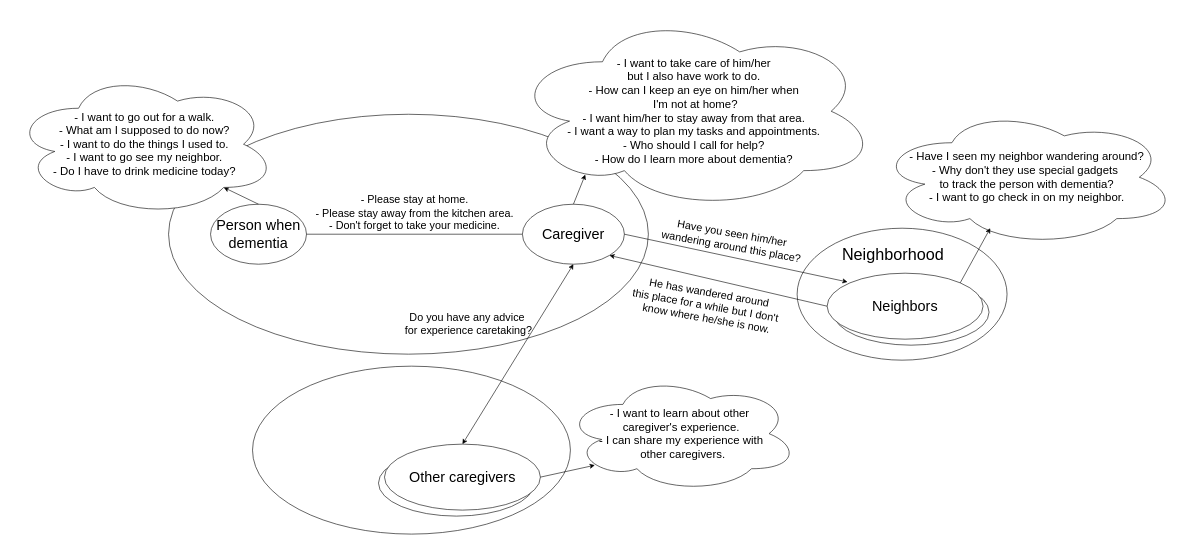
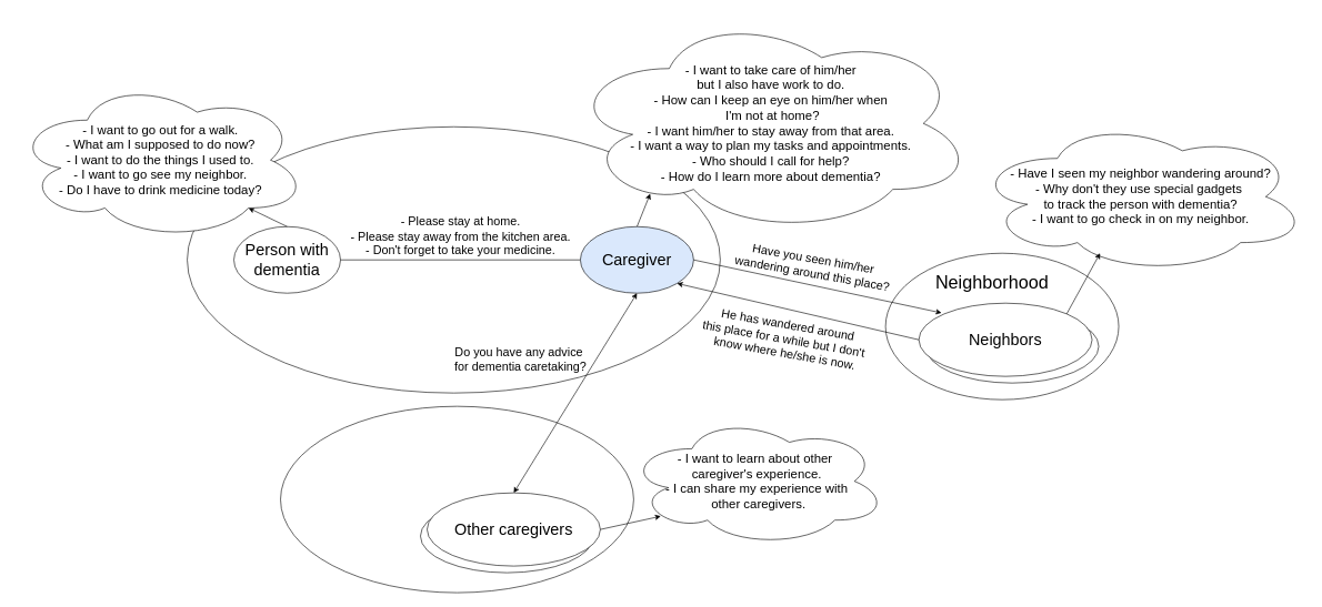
- <mxCell id="3" value="&lt;font style=&quot;font-size: 24px;&quot;&gt;Person when dementia&lt;/font&gt;" style="ellipse;whiteSpace=wrap;html=1;" vertex="1" parent="1"><mxGeometry x="350" y="340" width="160" height="100" as="geometry" /></mxCell>
+ <mxCell id="3" value="&lt;font style=&quot;font-size: 24px;&quot;&gt;Person with dementia&lt;/font&gt;" style="ellipse;whiteSpace=wrap;html=1;" vertex="1" parent="1"><mxGeometry x="350" y="340" width="160" height="100" as="geometry" /></mxCell>
- <mxCell id="5" value="&lt;font style=&quot;font-size: 24px;&quot;&gt;Caregiver&lt;/font&gt;" style="ellipse;whiteSpace=wrap;html=1;" vertex="1" parent="1"><mxGeometry x="870" y="340" width="170" height="100" as="geometry" /></mxCell>
+ <mxCell id="5" value="&lt;font style=&quot;font-size: 24px;&quot;&gt;Caregiver&lt;/font&gt;" style="ellipse;whiteSpace=wrap;html=1;fillColor=#dae8fc;" vertex="1" parent="1"><mxGeometry x="870" y="340" width="170" height="100" as="geometry" /></mxCell>
- <mxCell id="11" value="&lt;font style=&quot;font-size: 18px;&quot;&gt;Do you have any advice&amp;nbsp;&lt;/font&gt;&lt;div&gt;&lt;font style=&quot;font-size: 18px;&quot;&gt;for experience caretaking?&lt;/font&gt;&lt;/div&gt;" style="text;html=1;align=center;verticalAlign=middle;resizable=0;points=[];autosize=1;strokeColor=none;fillColor=none;" vertex="1" parent="1"><mxGeometry x="670" y="510" width="220" height="60" as="geometry" /></mxCell>
+ <mxCell id="11" value="&lt;font style=&quot;font-size: 18px;&quot;&gt;Do you have any advice&amp;nbsp;&lt;/font&gt;&lt;div&gt;&lt;font style=&quot;font-size: 18px;&quot;&gt;for dementia caretaking?&lt;/font&gt;&lt;/div&gt;" style="text;html=1;align=center;verticalAlign=middle;resizable=0;points=[];autosize=1;strokeColor=none;fillColor=none;" vertex="1" parent="1"><mxGeometry x="670" y="510" width="220" height="60" as="geometry" /></mxCell>
